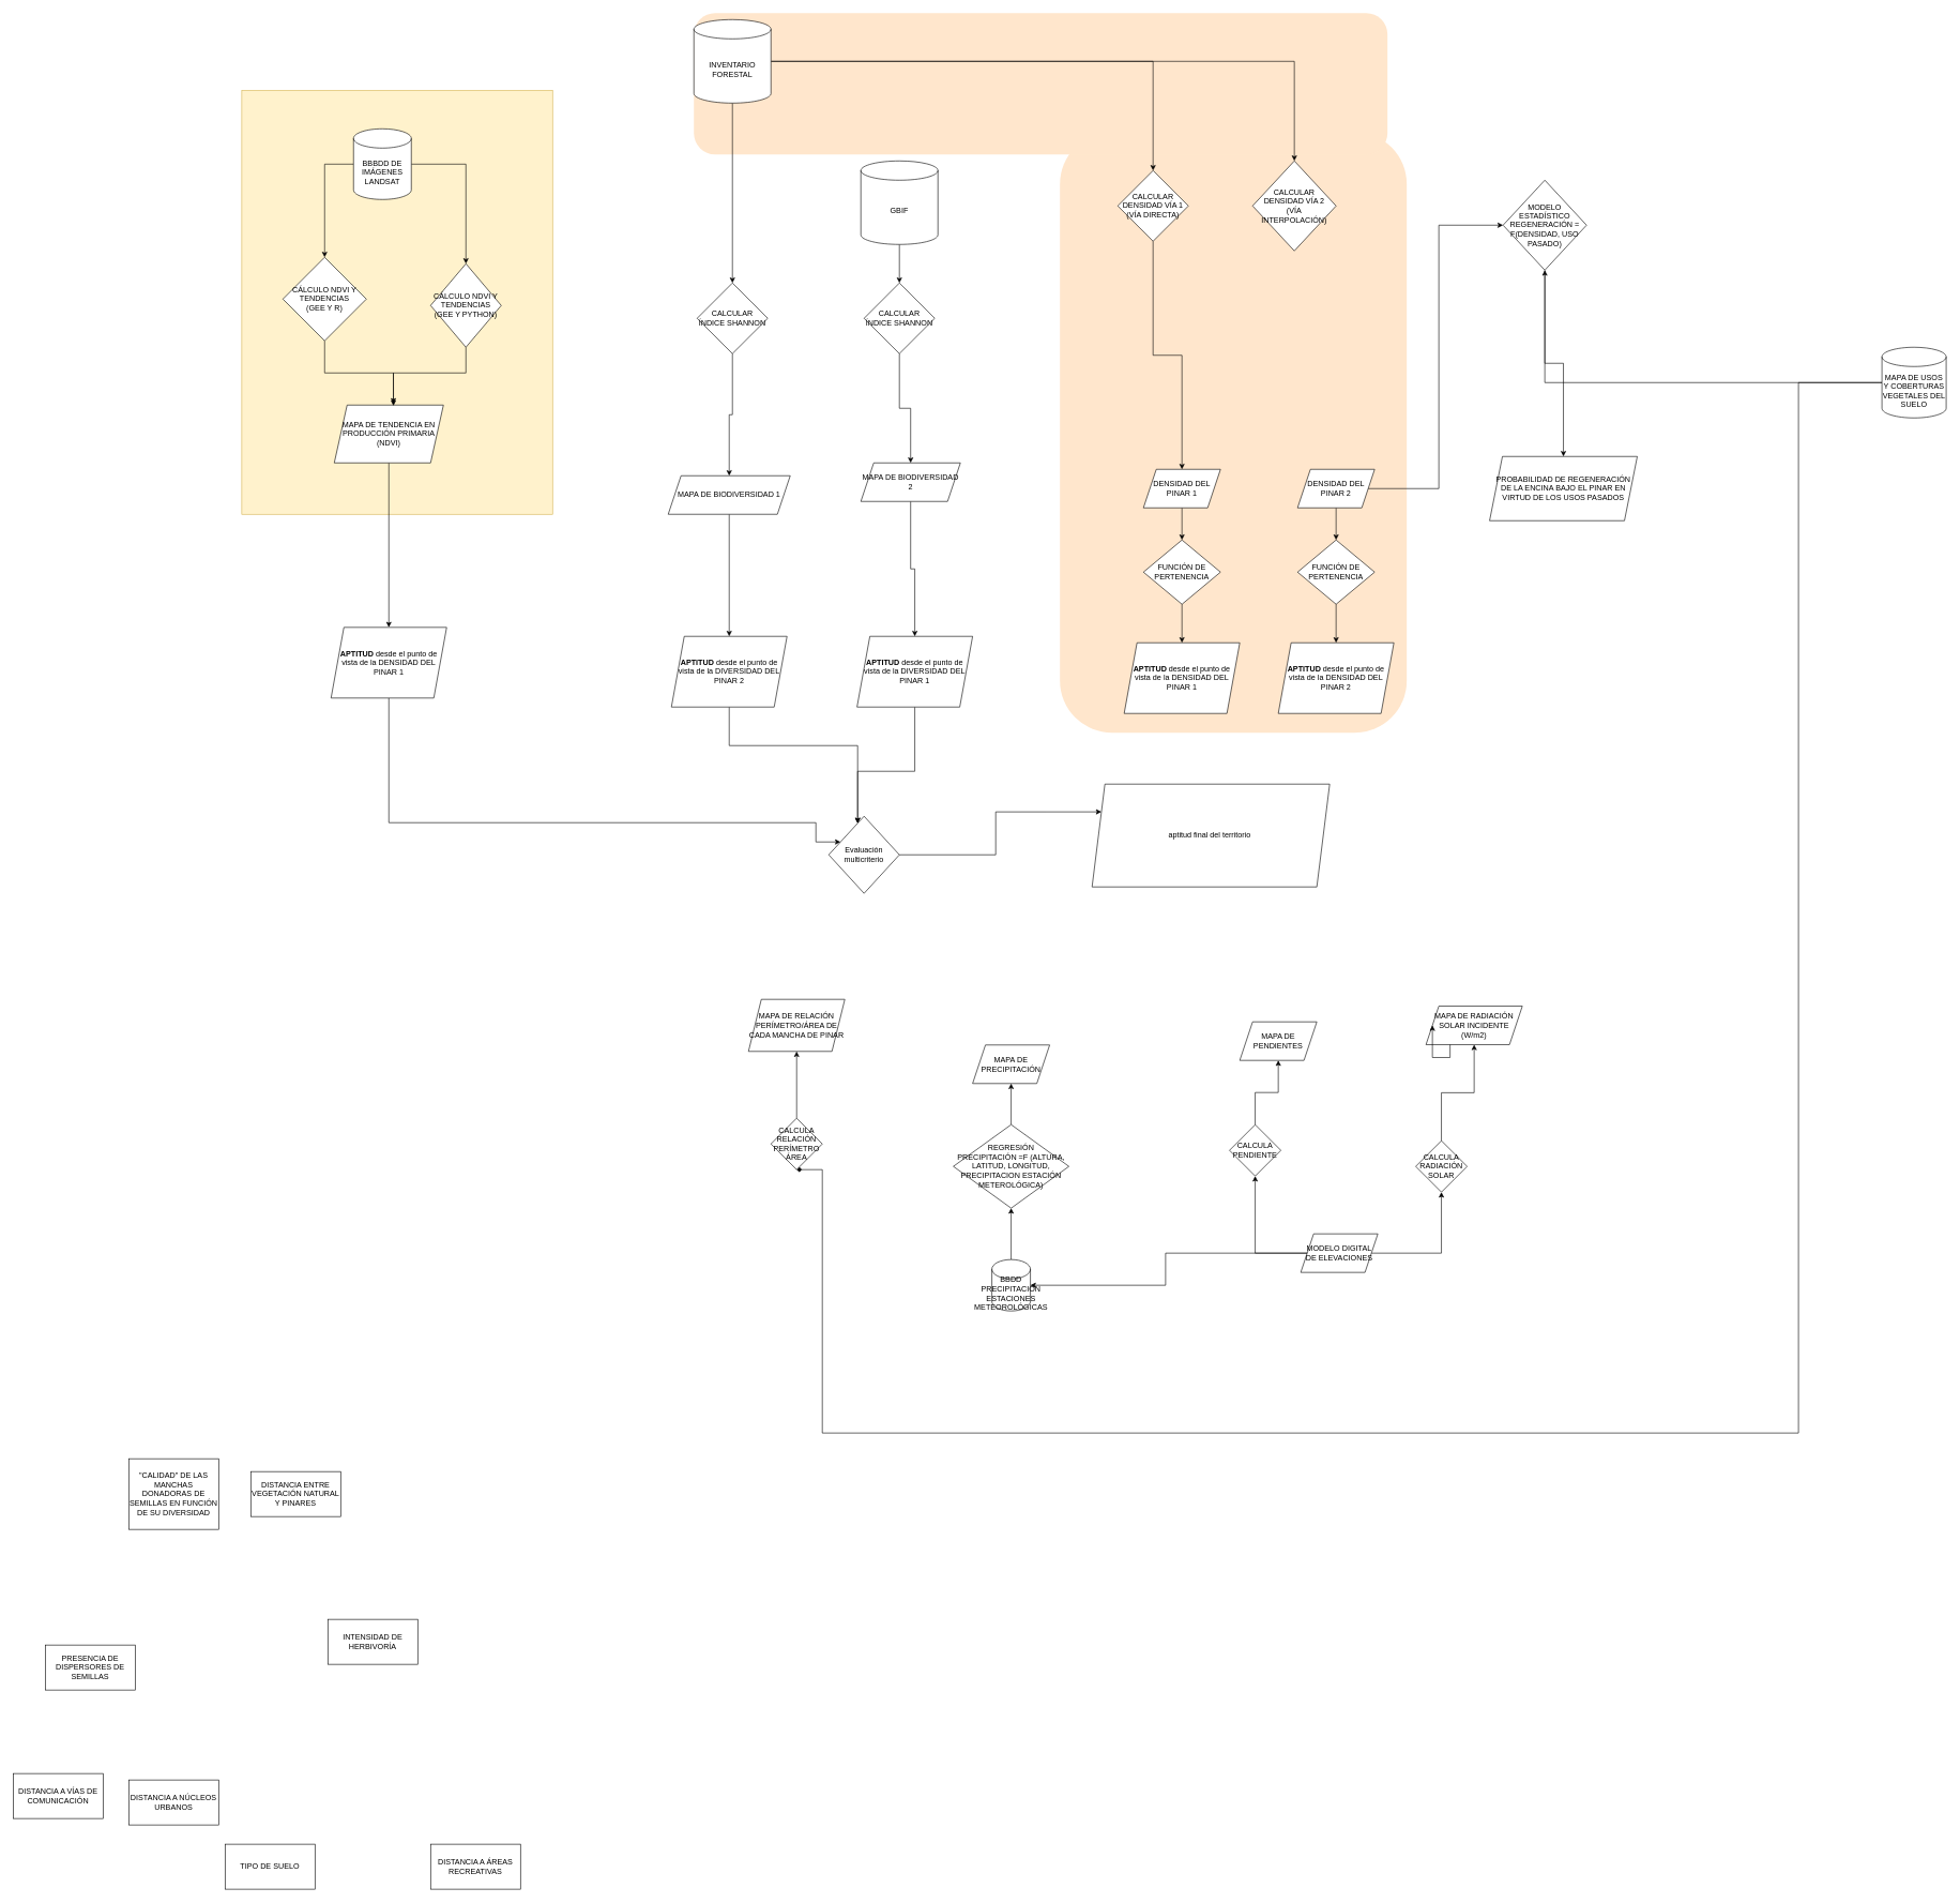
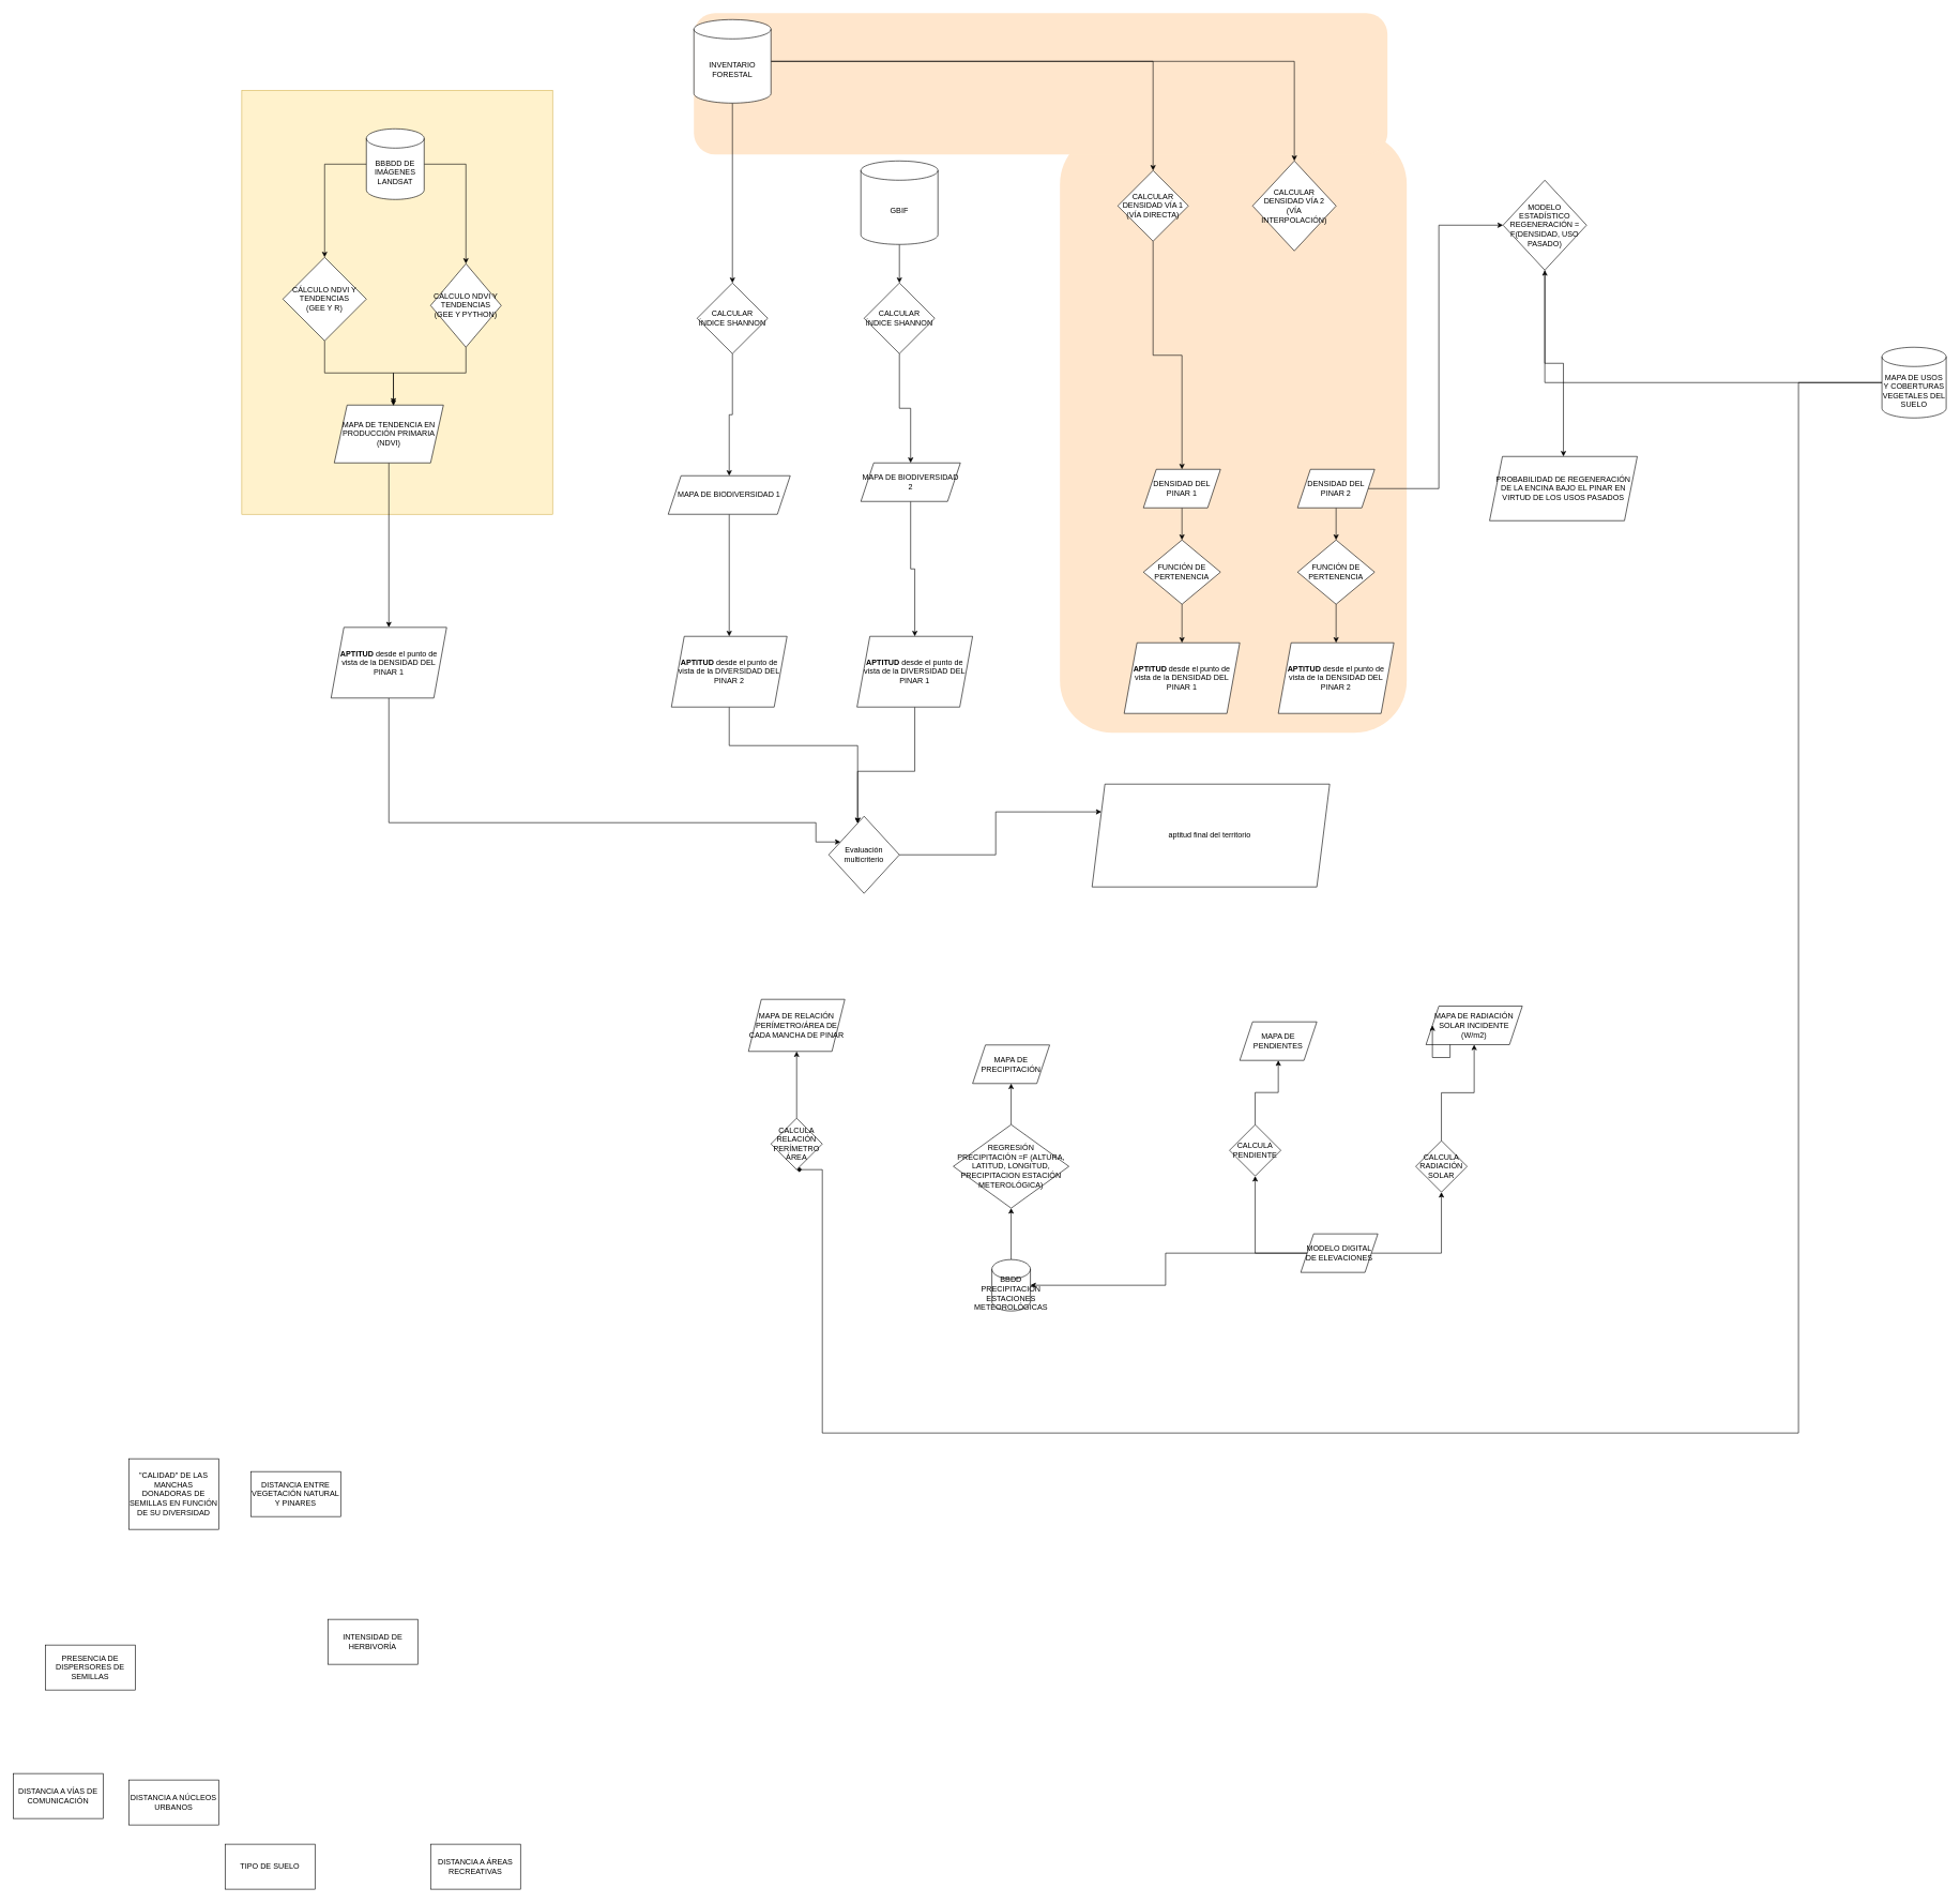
- <mxCell id="39" value="BBBDD DE IMÁGENES LANDSAT" style="shape=cylinder3;whiteSpace=wrap;html=1;boundedLbl=1;backgroundOutline=1;size=15;fontSize=12;" parent="1" vertex="1"><mxGeometry x="550" y="200" width="90" height="110" as="geometry" /></mxCell>
+ <mxCell id="39" value="BBBDD DE IMÁGENES LANDSAT" style="shape=cylinder3;whiteSpace=wrap;html=1;boundedLbl=1;backgroundOutline=1;size=15;fontSize=12;" parent="1" vertex="1"><mxGeometry x="570" y="200" width="90" height="110" as="geometry" /></mxCell>
